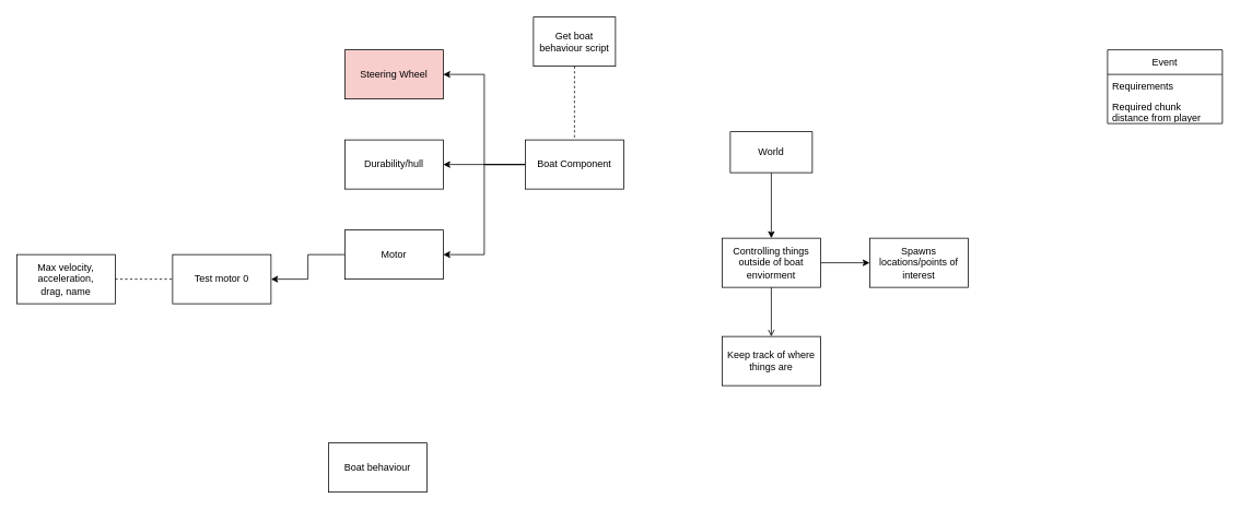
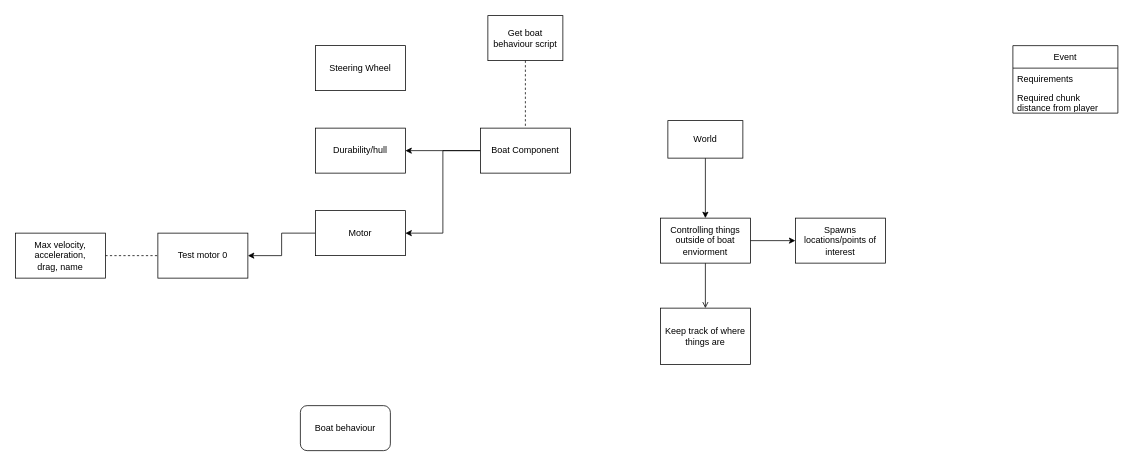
- <mxCell id="16" value="Steering Wheel" style="rounded=0;whiteSpace=wrap;html=1;fillColor=#f8cecc;" parent="1" vertex="1"><mxGeometry x="420" y="60" width="120" height="60" as="geometry" /></mxCell>
+ <mxCell id="16" value="Steering Wheel" style="rounded=0;whiteSpace=wrap;html=1;" parent="1" vertex="1"><mxGeometry x="420" y="60" width="120" height="60" as="geometry" /></mxCell>
- <mxCell id="11" style="edgeStyle=orthogonalEdgeStyle;rounded=0;orthogonalLoop=1;jettySize=auto;html=1;entryX=1;entryY=0.5;entryDx=0;entryDy=0;" parent="1" source="13" target="16" edge="1"><mxGeometry relative="1" as="geometry"><mxPoint x="700" y="90" as="targetPoint" /></mxGeometry></mxCell>
- <mxCell id="8" value="Keep track of where things are" style="rounded=0;whiteSpace=wrap;html=1;" parent="1" vertex="1"><mxGeometry x="880" y="410" width="120" height="60" as="geometry" /></mxCell>
+ <mxCell id="8" value="Keep track of where things are" style="rounded=0;whiteSpace=wrap;html=1;" parent="1" vertex="1"><mxGeometry x="880" y="410" width="120" height="75" as="geometry" /></mxCell>
- <mxCell id="9" value="Boat behaviour" style="rounded=0;whiteSpace=wrap;html=1;" parent="1" vertex="1"><mxGeometry x="400" y="540" width="120" height="60" as="geometry" /></mxCell>
+ <mxCell id="9" value="Boat behaviour" style="whiteSpace=wrap;html=1;rounded=1;" parent="1" vertex="1"><mxGeometry x="400" y="540" width="120" height="60" as="geometry" /></mxCell>
